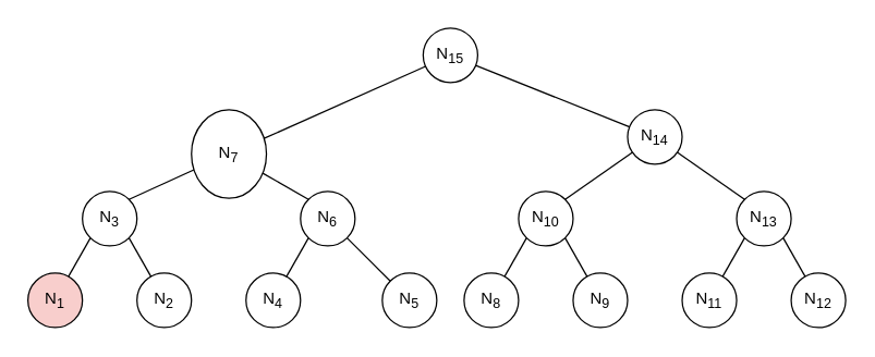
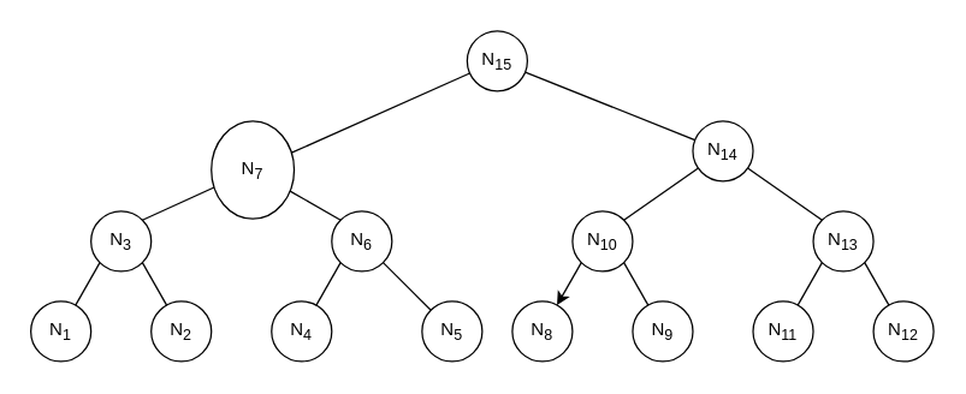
- <mxCell id="27" value="" style="endArrow=none;html=1;rounded=0;exitX=0;exitY=1;exitDx=0;exitDy=0;" edge="1" parent="1" source="16" target="17"><mxGeometry width="50" height="50" relative="1" as="geometry"><mxPoint x="351.718" y="168.282" as="sourcePoint" /><mxPoint x="300.002" y="199.998" as="targetPoint" /></mxGeometry></mxCell>
+ <mxCell id="27" value="" style="endArrow=classic;html=1;rounded=0;exitX=0;exitY=1;exitDx=0;exitDy=0;" edge="1" parent="1" source="16" target="17"><mxGeometry width="50" height="50" relative="1" as="geometry"><mxPoint x="351.718" y="168.282" as="sourcePoint" /><mxPoint x="300.002" y="199.998" as="targetPoint" /></mxGeometry></mxCell>
- <mxCell id="4" value="N&lt;sub&gt;1&lt;/sub&gt;" style="ellipse;whiteSpace=wrap;html=1;aspect=fixed;fillColor=#f8cecc;" parent="1" vertex="1"><mxGeometry x="20" y="200" width="40" height="40" as="geometry" /></mxCell>
+ <mxCell id="4" value="N&lt;sub&gt;1&lt;/sub&gt;" style="ellipse;whiteSpace=wrap;html=1;aspect=fixed;" parent="1" vertex="1"><mxGeometry x="20" y="200" width="40" height="40" as="geometry" /></mxCell>
